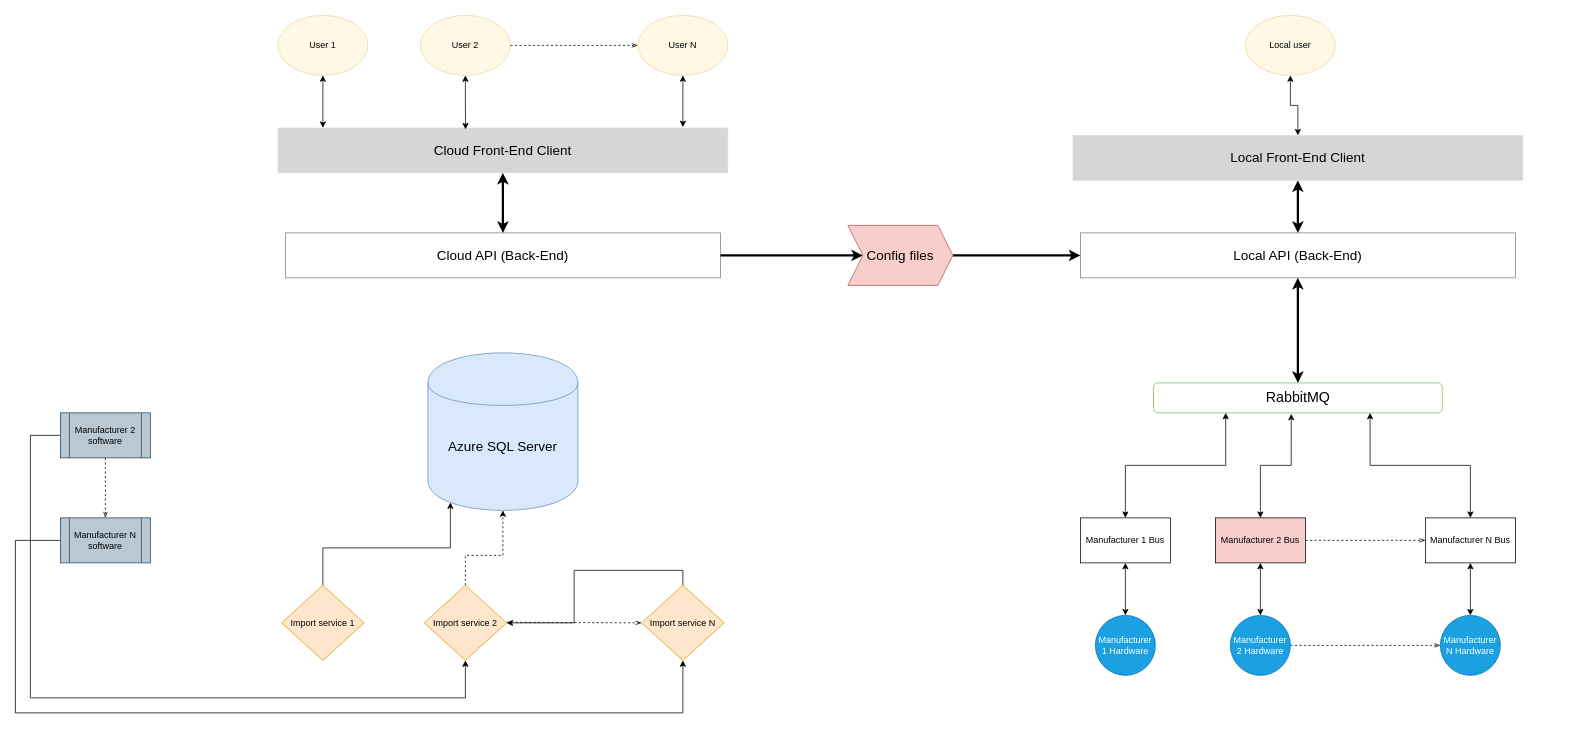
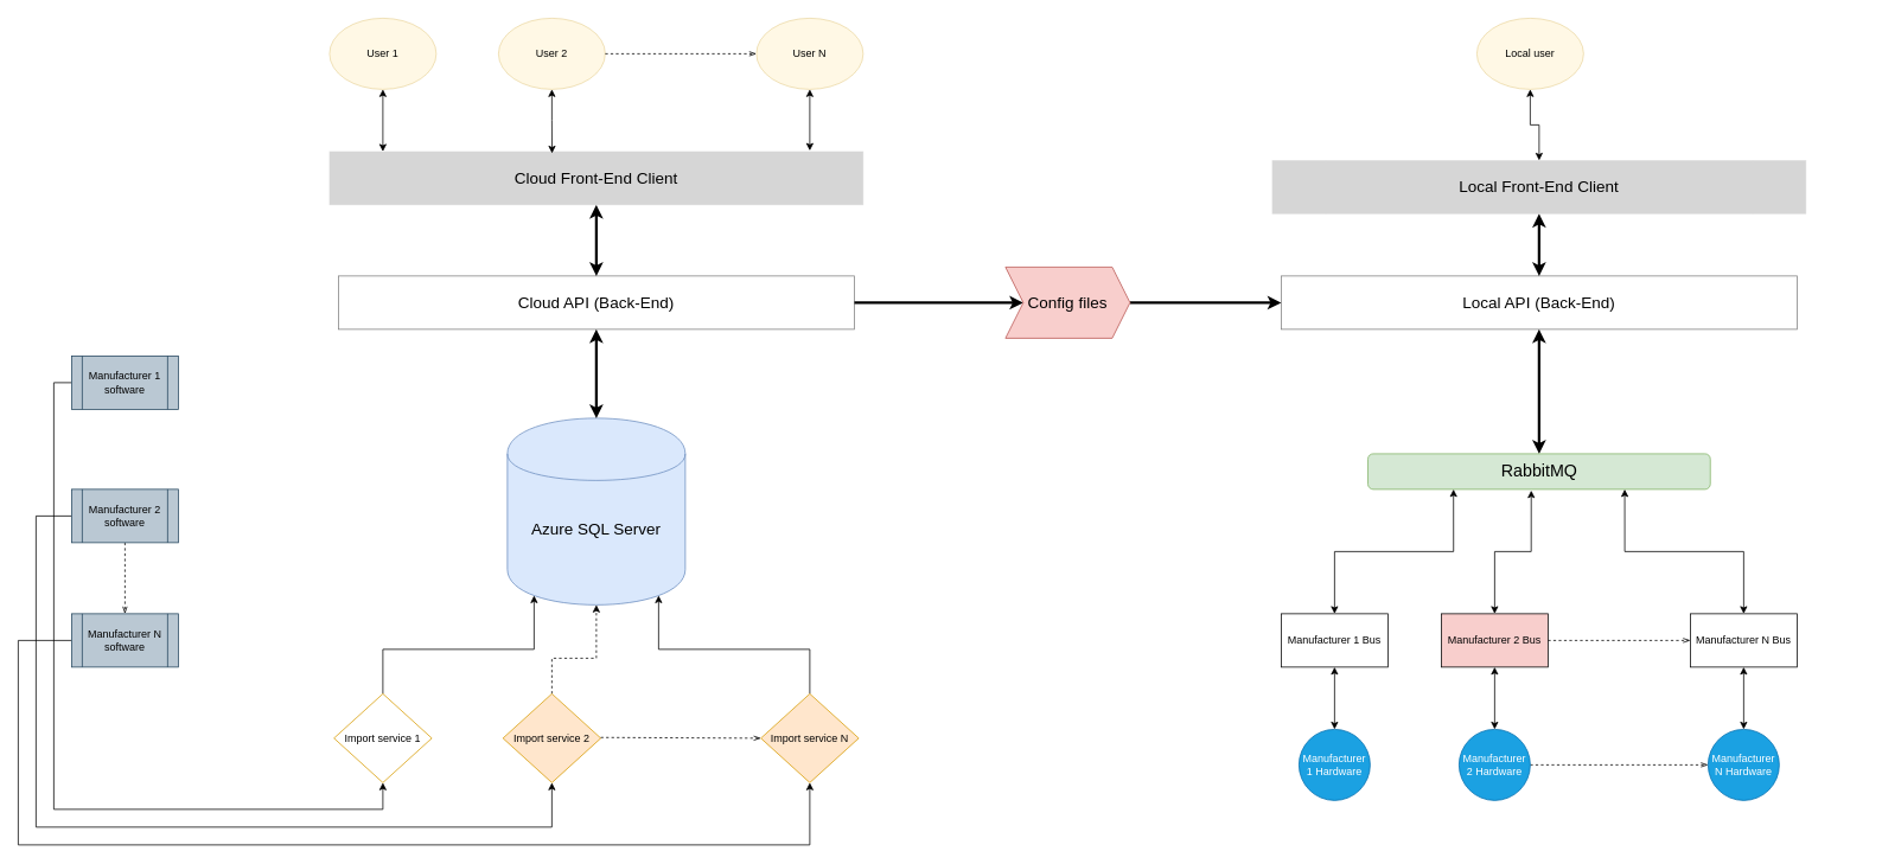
+ <mxCell id="3" style="edgeStyle=orthogonalEdgeStyle;rounded=0;orthogonalLoop=1;jettySize=auto;html=1;startArrow=classic;startFill=1;strokeWidth=3;" edge="1" parent="1" source="5" target="2"><mxGeometry relative="1" as="geometry" /></mxCell>
+ <mxCell id="23" value="Manufacturer 1 software" style="shape=process;whiteSpace=wrap;html=1;backgroundOutline=1;fillColor=#bac8d3;strokeColor=#23445d;" vertex="1" parent="1"><mxGeometry x="80" y="400" width="120" height="60" as="geometry" /></mxCell>
- <mxCell id="38" value="&lt;font style=&quot;font-size: 19px&quot;&gt;RabbitMQ&lt;/font&gt;" style="rounded=1;whiteSpace=wrap;html=1;fillColor=#ffffff;strokeColor=#82b366;" vertex="1" parent="1"><mxGeometry x="1537.5" y="510" width="385" height="40" as="geometry" /></mxCell>
+ <mxCell id="38" value="&lt;font style=&quot;font-size: 19px&quot;&gt;RabbitMQ&lt;/font&gt;" style="rounded=1;whiteSpace=wrap;html=1;fillColor=#d5e8d4;strokeColor=#82b366;" vertex="1" parent="1"><mxGeometry x="1537.5" y="510" width="385" height="40" as="geometry" /></mxCell>
+ <mxCell id="22" style="edgeStyle=orthogonalEdgeStyle;rounded=0;orthogonalLoop=1;jettySize=auto;html=1;entryX=0.5;entryY=1;entryDx=0;entryDy=0;startArrow=none;startFill=0;endArrow=classic;endFill=1;strokeWidth=1;" edge="1" parent="1" source="23" target="16"><mxGeometry relative="1" as="geometry"><Array as="points"><mxPoint x="60" y="430" /><mxPoint x="60" y="910" /><mxPoint x="430" y="910" /></Array></mxGeometry></mxCell>
- <mxCell id="19" style="edgeStyle=orthogonalEdgeStyle;rounded=0;orthogonalLoop=1;jettySize=auto;html=1;startArrow=none;startFill=0;strokeWidth=1;exitX=0.5;exitY=0;exitDx=0;exitDy=0;" edge="1" parent="1" source="20" target="18"><mxGeometry relative="1" as="geometry" /></mxCell>
+ <mxCell id="19" style="edgeStyle=orthogonalEdgeStyle;rounded=0;orthogonalLoop=1;jettySize=auto;html=1;entryX=0.85;entryY=0.95;entryDx=0;entryDy=0;entryPerimeter=0;startArrow=none;startFill=0;strokeWidth=1;exitX=0.5;exitY=0;exitDx=0;exitDy=0;" edge="1" parent="1" source="20" target="2"><mxGeometry relative="1" as="geometry" /></mxCell>
- <mxCell id="16" value="Import service 1" style="rhombus;whiteSpace=wrap;html=1;fillColor=#ffe6cc;strokeColor=#d79b00;" vertex="1" parent="1"><mxGeometry x="375" y="780" width="110" height="100" as="geometry" /></mxCell>
+ <mxCell id="16" value="Import service 1" style="rhombus;whiteSpace=wrap;html=1;fillColor=#ffffff;strokeColor=#d79b00;" vertex="1" parent="1"><mxGeometry x="375" y="780" width="110" height="100" as="geometry" /></mxCell>
